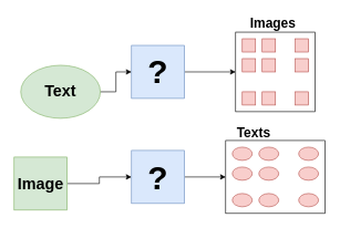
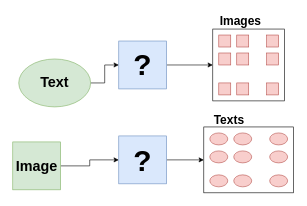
- <mxCell id="17" value="&lt;b&gt;&lt;font style=&quot;font-size: 20px&quot;&gt;Images&lt;/font&gt;&lt;/b&gt;" style="text;html=1;resizable=0;points=[];autosize=1;align=left;verticalAlign=top;spacingTop=-4;" vertex="1" parent="1"><mxGeometry x="374" y="20" width="80" height="20" as="geometry" /></mxCell>
+ <mxCell id="17" value="&lt;b&gt;&lt;font style=&quot;font-size: 20px&quot;&gt;Images&lt;/font&gt;&lt;/b&gt;" style="text;html=1;resizable=0;points=[];autosize=1;align=left;verticalAlign=top;spacingTop=-4;" vertex="1" parent="1"><mxGeometry x="364" y="20" width="80" height="20" as="geometry" /></mxCell>
